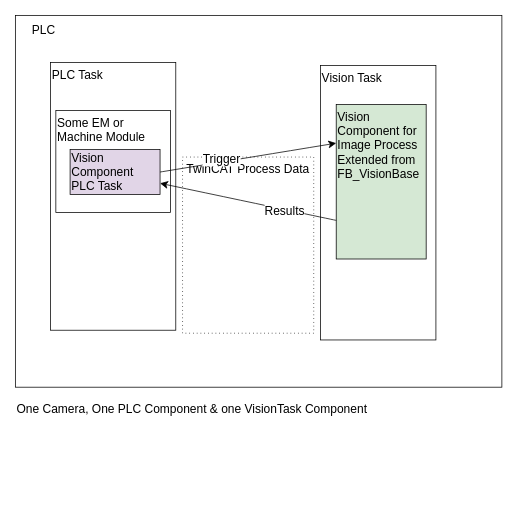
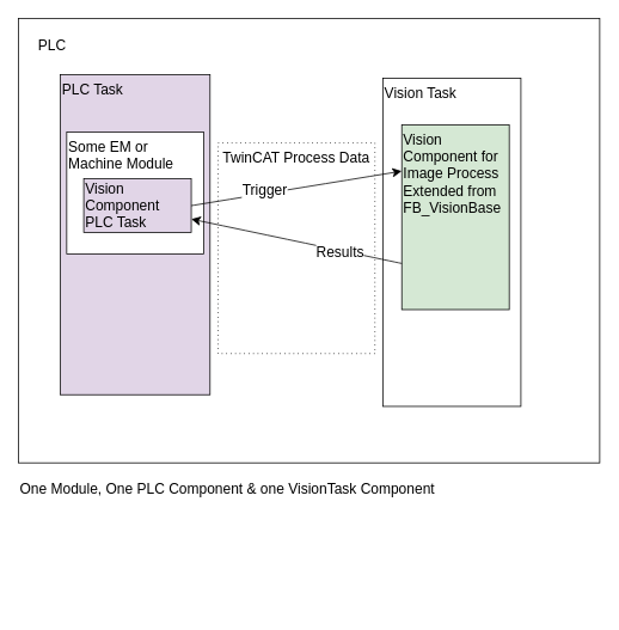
- <mxCell id="4" value="PLC" style="text;html=1;strokeColor=none;fillColor=none;align=center;verticalAlign=middle;whiteSpace=wrap;rounded=0;fontSize=16;" parent="1" vertex="1"><mxGeometry x="28" y="25" width="60" height="30" as="geometry" /></mxCell>
+ <mxCell id="4" value="PLC" style="text;html=1;strokeColor=none;fillColor=none;align=center;verticalAlign=middle;whiteSpace=wrap;rounded=0;fontSize=16;" parent="1" vertex="1"><mxGeometry x="28" y="35" width="60" height="30" as="geometry" /></mxCell>
- <mxCell id="5" value="PLC Task" style="rounded=0;whiteSpace=wrap;html=1;fontSize=16;align=left;verticalAlign=top;" parent="1" vertex="1"><mxGeometry x="67" y="83" width="167" height="357" as="geometry" /></mxCell>
+ <mxCell id="5" value="PLC Task" style="rounded=0;whiteSpace=wrap;html=1;fontSize=16;align=left;verticalAlign=top;fillColor=#e1d5e7;" parent="1" vertex="1"><mxGeometry x="67" y="83" width="167" height="357" as="geometry" /></mxCell>
- <mxCell id="3" value="TwinCAT Process Data" style="rounded=0;whiteSpace=wrap;html=1;fontSize=16;verticalAlign=top;dashed=1;dashPattern=1 4;" parent="1" vertex="1"><mxGeometry x="243" y="209" width="175" height="235" as="geometry" /></mxCell>
+ <mxCell id="3" value="TwinCAT Process Data" style="rounded=0;whiteSpace=wrap;html=1;fontSize=16;verticalAlign=top;dashed=1;dashPattern=1 4;" parent="1" vertex="1"><mxGeometry x="243" y="159" width="175" height="235" as="geometry" /></mxCell>
- <mxCell id="14" value="One Camera, One PLC Component &amp;amp; one VisionTask Component" style="text;html=1;strokeColor=none;fillColor=none;align=left;verticalAlign=top;whiteSpace=wrap;rounded=0;fontSize=16;" vertex="1" parent="1"><mxGeometry x="20" y="529" width="648" height="152" as="geometry" /></mxCell>
+ <mxCell id="14" value="One Module, One PLC Component &amp;amp; one VisionTask Component" style="text;html=1;strokeColor=none;fillColor=none;align=left;verticalAlign=top;whiteSpace=wrap;rounded=0;fontSize=16;" vertex="1" parent="1"><mxGeometry x="20" y="529" width="648" height="152" as="geometry" /></mxCell>
